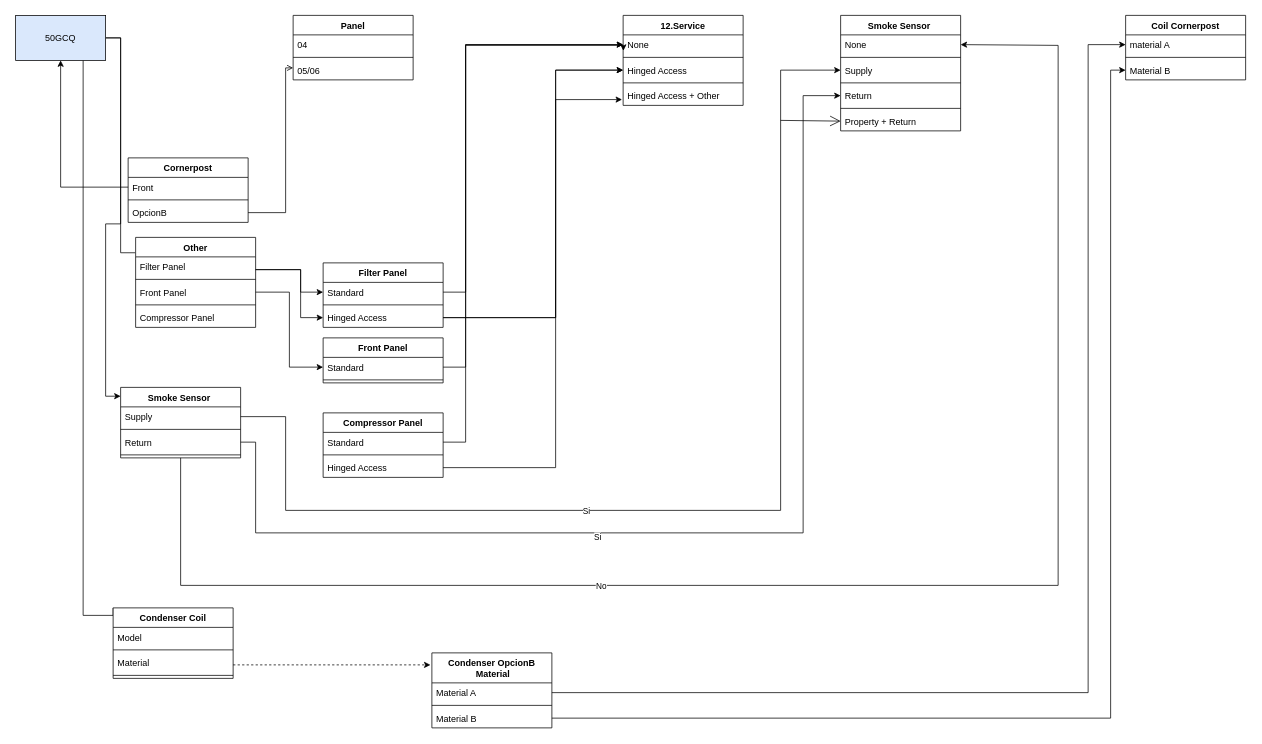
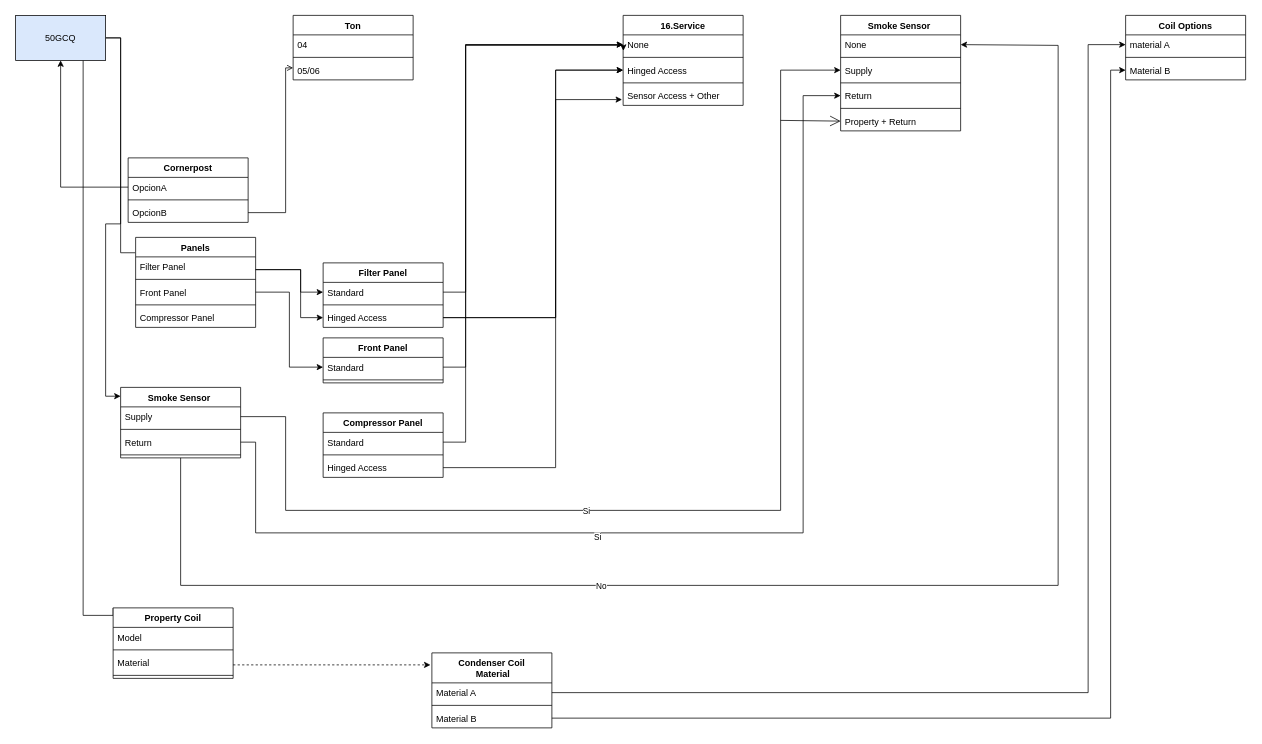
- <mxCell id="10" value="Panel" style="swimlane;fontStyle=1;align=center;verticalAlign=top;childLayout=stackLayout;horizontal=1;startSize=26;horizontalStack=0;resizeParent=1;resizeParentMax=0;resizeLast=0;collapsible=1;marginBottom=0;" parent="1" vertex="1"><mxGeometry x="390" y="20" width="160" height="86" as="geometry" /></mxCell>
+ <mxCell id="10" value="Ton" style="swimlane;fontStyle=1;align=center;verticalAlign=top;childLayout=stackLayout;horizontal=1;startSize=26;horizontalStack=0;resizeParent=1;resizeParentMax=0;resizeLast=0;collapsible=1;marginBottom=0;" parent="1" vertex="1"><mxGeometry x="390" y="20" width="160" height="86" as="geometry" /></mxCell>
- <mxCell id="36" value="12.Service" style="swimlane;fontStyle=1;align=center;verticalAlign=top;childLayout=stackLayout;horizontal=1;startSize=26;horizontalStack=0;resizeParent=1;resizeParentMax=0;resizeLast=0;collapsible=1;marginBottom=0;" parent="1" vertex="1"><mxGeometry x="830" y="20" width="160" height="120" as="geometry" /></mxCell>
+ <mxCell id="36" value="16.Service" style="swimlane;fontStyle=1;align=center;verticalAlign=top;childLayout=stackLayout;horizontal=1;startSize=26;horizontalStack=0;resizeParent=1;resizeParentMax=0;resizeLast=0;collapsible=1;marginBottom=0;" parent="1" vertex="1"><mxGeometry x="830" y="20" width="160" height="120" as="geometry" /></mxCell>
- <mxCell id="78" value="Coil Cornerpost&#10;" style="swimlane;fontStyle=1;align=center;verticalAlign=top;childLayout=stackLayout;horizontal=1;startSize=26;horizontalStack=0;resizeParent=1;resizeParentMax=0;resizeLast=0;collapsible=1;marginBottom=0;" parent="1" vertex="1"><mxGeometry x="1500" y="20" width="160" height="86" as="geometry" /></mxCell>
+ <mxCell id="78" value="Coil Options&#10;" style="swimlane;fontStyle=1;align=center;verticalAlign=top;childLayout=stackLayout;horizontal=1;startSize=26;horizontalStack=0;resizeParent=1;resizeParentMax=0;resizeLast=0;collapsible=1;marginBottom=0;" parent="1" vertex="1"><mxGeometry x="1500" y="20" width="160" height="86" as="geometry" /></mxCell>
- <mxCell id="41" value="Hinged Access + Other" style="text;strokeColor=none;fillColor=none;align=left;verticalAlign=top;spacingLeft=4;spacingRight=4;overflow=hidden;rotatable=0;points=[[0,0.5],[1,0.5]];portConstraint=eastwest;" parent="36" vertex="1"><mxGeometry y="94" width="160" height="26" as="geometry" /></mxCell>
+ <mxCell id="41" value="Sensor Access + Other" style="text;strokeColor=none;fillColor=none;align=left;verticalAlign=top;spacingLeft=4;spacingRight=4;overflow=hidden;rotatable=0;points=[[0,0.5],[1,0.5]];portConstraint=eastwest;" parent="36" vertex="1"><mxGeometry y="94" width="160" height="26" as="geometry" /></mxCell>
- <mxCell id="7" value="Front " style="text;strokeColor=none;fillColor=none;align=left;verticalAlign=top;spacingLeft=4;spacingRight=4;overflow=hidden;rotatable=0;points=[[0,0.5],[1,0.5]];portConstraint=eastwest;" parent="6" vertex="1"><mxGeometry y="26" width="160" height="26" as="geometry" /></mxCell>
+ <mxCell id="7" value="OpcionA " style="text;strokeColor=none;fillColor=none;align=left;verticalAlign=top;spacingLeft=4;spacingRight=4;overflow=hidden;rotatable=0;points=[[0,0.5],[1,0.5]];portConstraint=eastwest;" parent="6" vertex="1"><mxGeometry y="26" width="160" height="26" as="geometry" /></mxCell>
- <mxCell id="24" value="Other" style="swimlane;fontStyle=1;align=center;verticalAlign=top;childLayout=stackLayout;horizontal=1;startSize=26;horizontalStack=0;resizeParent=1;resizeParentMax=0;resizeLast=0;collapsible=1;marginBottom=0;" parent="1" vertex="1"><mxGeometry x="180" y="316" width="160" height="120" as="geometry" /></mxCell>
+ <mxCell id="24" value="Panels" style="swimlane;fontStyle=1;align=center;verticalAlign=top;childLayout=stackLayout;horizontal=1;startSize=26;horizontalStack=0;resizeParent=1;resizeParentMax=0;resizeLast=0;collapsible=1;marginBottom=0;" parent="1" vertex="1"><mxGeometry x="180" y="316" width="160" height="120" as="geometry" /></mxCell>
- <mxCell id="68" value="Condenser Coil&#10;" style="swimlane;fontStyle=1;align=center;verticalAlign=top;childLayout=stackLayout;horizontal=1;startSize=26;horizontalStack=0;resizeParent=1;resizeParentMax=0;resizeLast=0;collapsible=1;marginBottom=0;" parent="1" vertex="1"><mxGeometry y="810" width="160" height="94" as="geometry" x="150" /></mxCell>
+ <mxCell id="68" value="Property Coil&#10;" style="swimlane;fontStyle=1;align=center;verticalAlign=top;childLayout=stackLayout;horizontal=1;startSize=26;horizontalStack=0;resizeParent=1;resizeParentMax=0;resizeLast=0;collapsible=1;marginBottom=0;" parent="1" vertex="1"><mxGeometry y="810" width="160" height="94" as="geometry" x="150" /></mxCell>
- <mxCell id="73" value="Condenser OpcionB&#10; Material" style="swimlane;fontStyle=1;align=center;verticalAlign=top;childLayout=stackLayout;horizontal=1;startSize=40;horizontalStack=0;resizeParent=1;resizeParentMax=0;resizeLast=0;collapsible=1;marginBottom=0;" parent="1" vertex="1"><mxGeometry x="575" y="870" width="160" height="100" as="geometry" /></mxCell>
+ <mxCell id="73" value="Condenser Coil&#10; Material" style="swimlane;fontStyle=1;align=center;verticalAlign=top;childLayout=stackLayout;horizontal=1;startSize=40;horizontalStack=0;resizeParent=1;resizeParentMax=0;resizeLast=0;collapsible=1;marginBottom=0;" parent="1" vertex="1"><mxGeometry x="575" y="870" width="160" height="100" as="geometry" /></mxCell>
